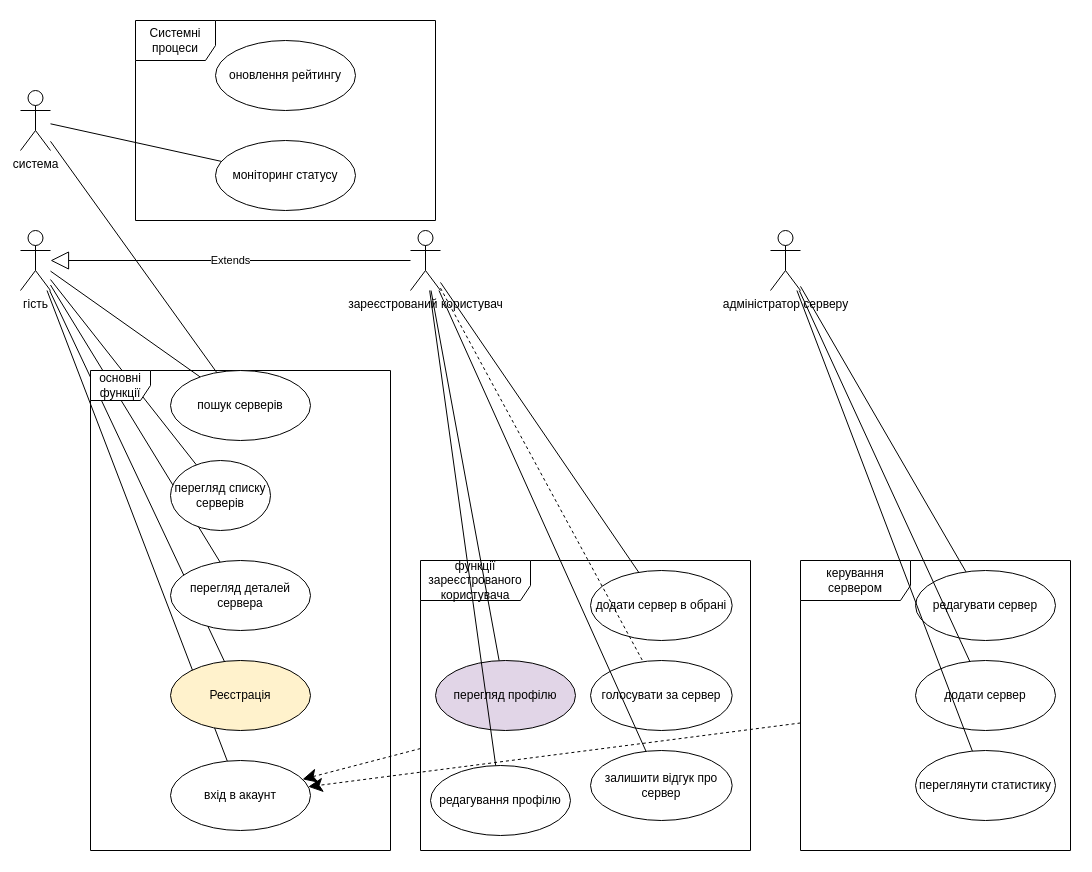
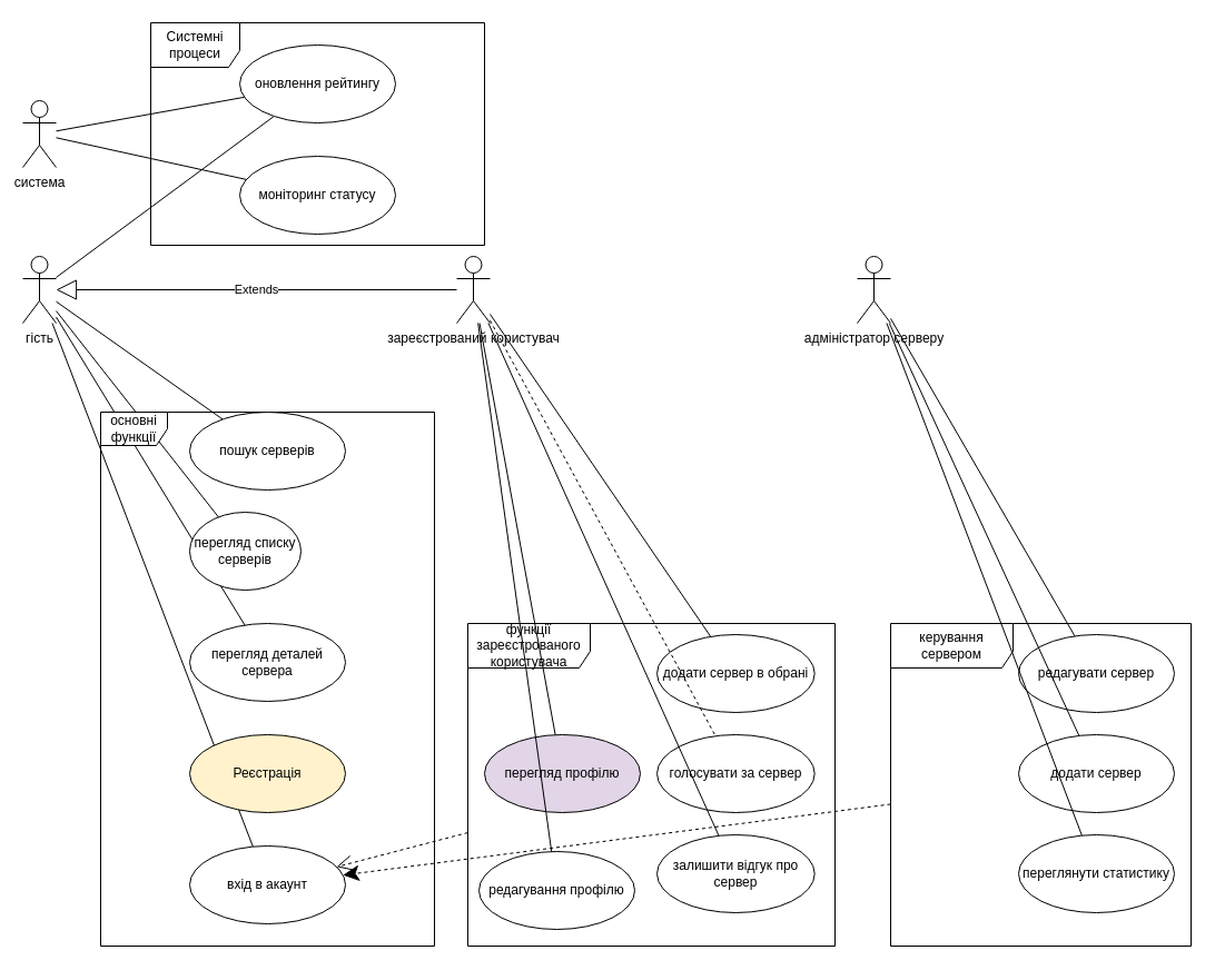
- <mxCell id="37" value="" style="endArrow=none;html=1;rounded=0;" edge="1" parent="1" source="36" target="10"><mxGeometry width="50" height="50" relative="1" as="geometry"><mxPoint x="400" y="300" as="sourcePoint" /><mxPoint x="450" y="250" as="targetPoint" /></mxGeometry></mxCell>
+ <mxCell id="37" value="" style="endArrow=none;html=1;rounded=0;" edge="1" parent="1" source="36" target="41"><mxGeometry width="50" height="50" relative="1" as="geometry"><mxPoint x="400" y="300" as="sourcePoint" /><mxPoint x="450" y="250" as="targetPoint" /></mxGeometry></mxCell>
- <mxCell id="6" value="" style="endArrow=none;html=1;rounded=0;" edge="1" parent="1" source="2" target="13"><mxGeometry width="50" height="50" relative="1" as="geometry"><mxPoint x="60" y="665" as="sourcePoint" /><mxPoint x="215" y="650" as="targetPoint" /></mxGeometry></mxCell>
+ <mxCell id="6" value="" style="endArrow=none;html=1;rounded=0;" edge="1" parent="1" source="2" target="41"><mxGeometry width="50" height="50" relative="1" as="geometry"><mxPoint x="60" y="665" as="sourcePoint" /><mxPoint x="215" y="650" as="targetPoint" /></mxGeometry></mxCell>
- <mxCell id="45" value="" style="endArrow=classic;dashed=1;endFill=1;endSize=12;html=1;rounded=0;fontFamily=Helvetica;fontSize=12;fontColor=default;" edge="1" parent="1" source="18" target="14"><mxGeometry width="160" relative="1" as="geometry"><mxPoint x="520" y="470" as="sourcePoint" /><mxPoint x="520" y="420" as="targetPoint" /></mxGeometry></mxCell>
+ <mxCell id="45" value="" style="endArrow=open;dashed=1;endFill=1;endSize=12;html=1;rounded=0;fontFamily=Helvetica;fontSize=12;fontColor=default;" edge="1" parent="1" source="18" target="14"><mxGeometry width="160" relative="1" as="geometry"><mxPoint x="520" y="470" as="sourcePoint" /><mxPoint x="520" y="420" as="targetPoint" /></mxGeometry></mxCell>
